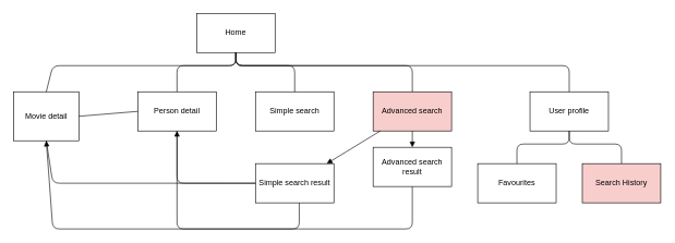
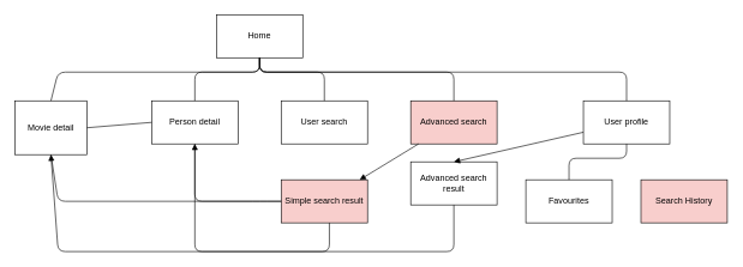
- <mxCell id="5" value="Simple search" style="rounded=0;whiteSpace=wrap;html=1;" vertex="1" parent="1"><mxGeometry x="390" y="140" width="120" height="60" as="geometry" /></mxCell>
+ <mxCell id="5" value="User search" style="rounded=0;whiteSpace=wrap;html=1;" vertex="1" parent="1"><mxGeometry x="390" y="140" width="120" height="60" as="geometry" /></mxCell>
- <mxCell id="19" value="" style="endArrow=none;html=1;entryX=0.5;entryY=1;entryDx=0;entryDy=0;exitX=0.5;exitY=0;exitDx=0;exitDy=0;strokeColor=#000000;endFill=0;startArrow=block;startFill=1;" edge="1" parent="1" source="8" target="6"><mxGeometry width="50" height="50" relative="1" as="geometry"><mxPoint x="460" y="260" as="sourcePoint" /><mxPoint x="460" y="210" as="targetPoint" /></mxGeometry></mxCell>
+ <mxCell id="19" value="" style="endArrow=none;html=1;exitX=0.5;exitY=0;exitDx=0;exitDy=0;strokeColor=#000000;endFill=0;startArrow=block;startFill=1;" edge="1" parent="1" source="8" target="20"><mxGeometry width="50" height="50" relative="1" as="geometry"><mxPoint x="460" y="260" as="sourcePoint" /><mxPoint x="460" y="210" as="targetPoint" /></mxGeometry></mxCell>
- <mxCell id="25" value="" style="endArrow=none;html=1;entryX=0.5;entryY=0;entryDx=0;entryDy=0;exitX=0.5;exitY=1;exitDx=0;exitDy=0;strokeColor=#000000;endFill=0;startArrow=none;startFill=0;" edge="1" parent="1" source="20" target="22"><mxGeometry width="50" height="50" relative="1" as="geometry"><mxPoint x="800" y="260" as="sourcePoint" /><mxPoint x="880" y="210" as="targetPoint" /><Array as="points"><mxPoint x="870" y="220" /><mxPoint x="950" y="220" /></Array></mxGeometry></mxCell>
- <mxCell id="7" value="Simple search result" style="rounded=0;whiteSpace=wrap;html=1;" vertex="1" parent="1"><mxGeometry x="390" y="250" width="120" height="60" as="geometry" /></mxCell>
+ <mxCell id="7" value="Simple search result" style="rounded=0;whiteSpace=wrap;html=1;fillColor=#f8cecc;" vertex="1" parent="1"><mxGeometry x="390" y="250" width="120" height="60" as="geometry" /></mxCell>
